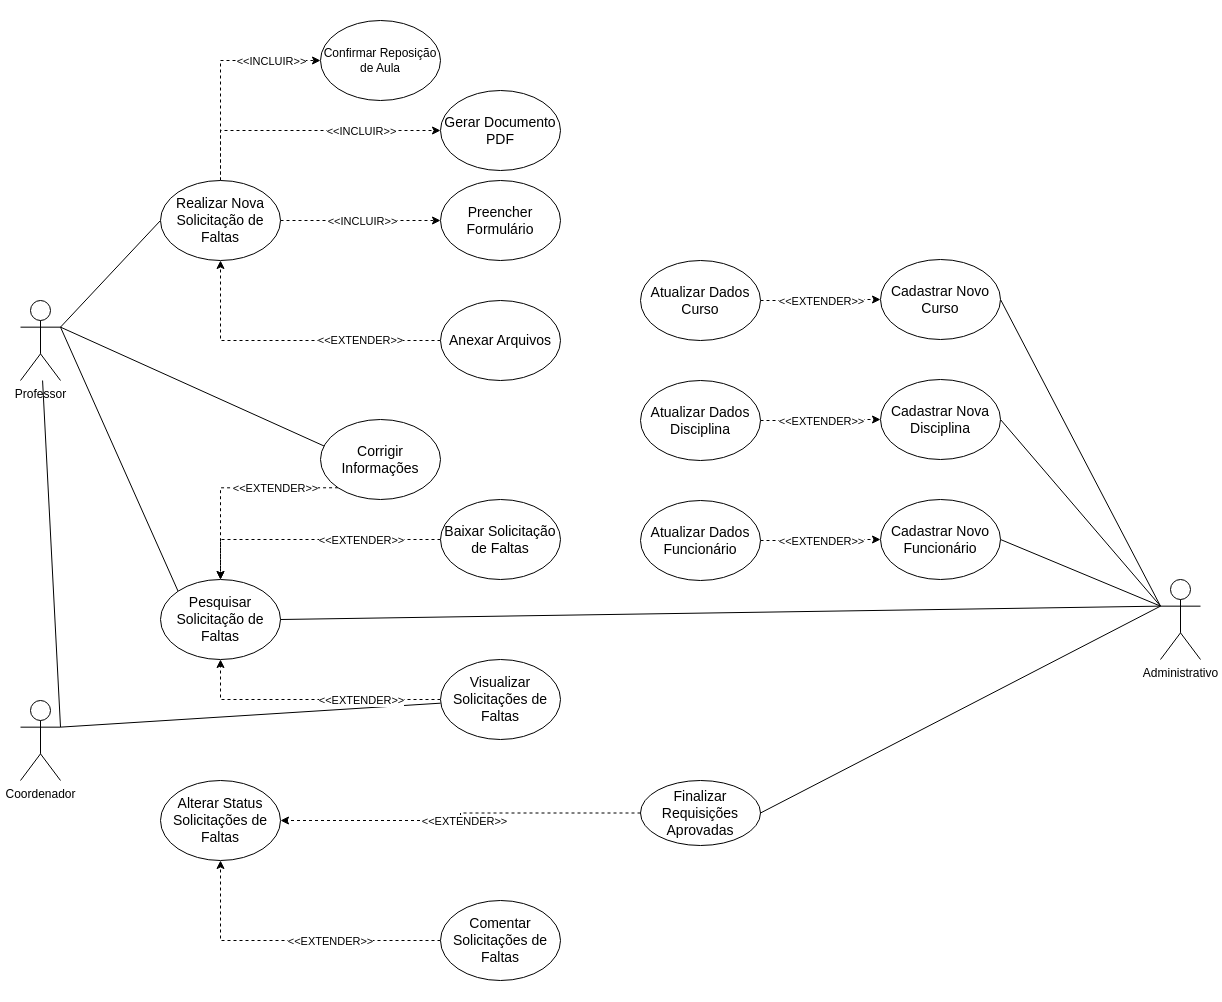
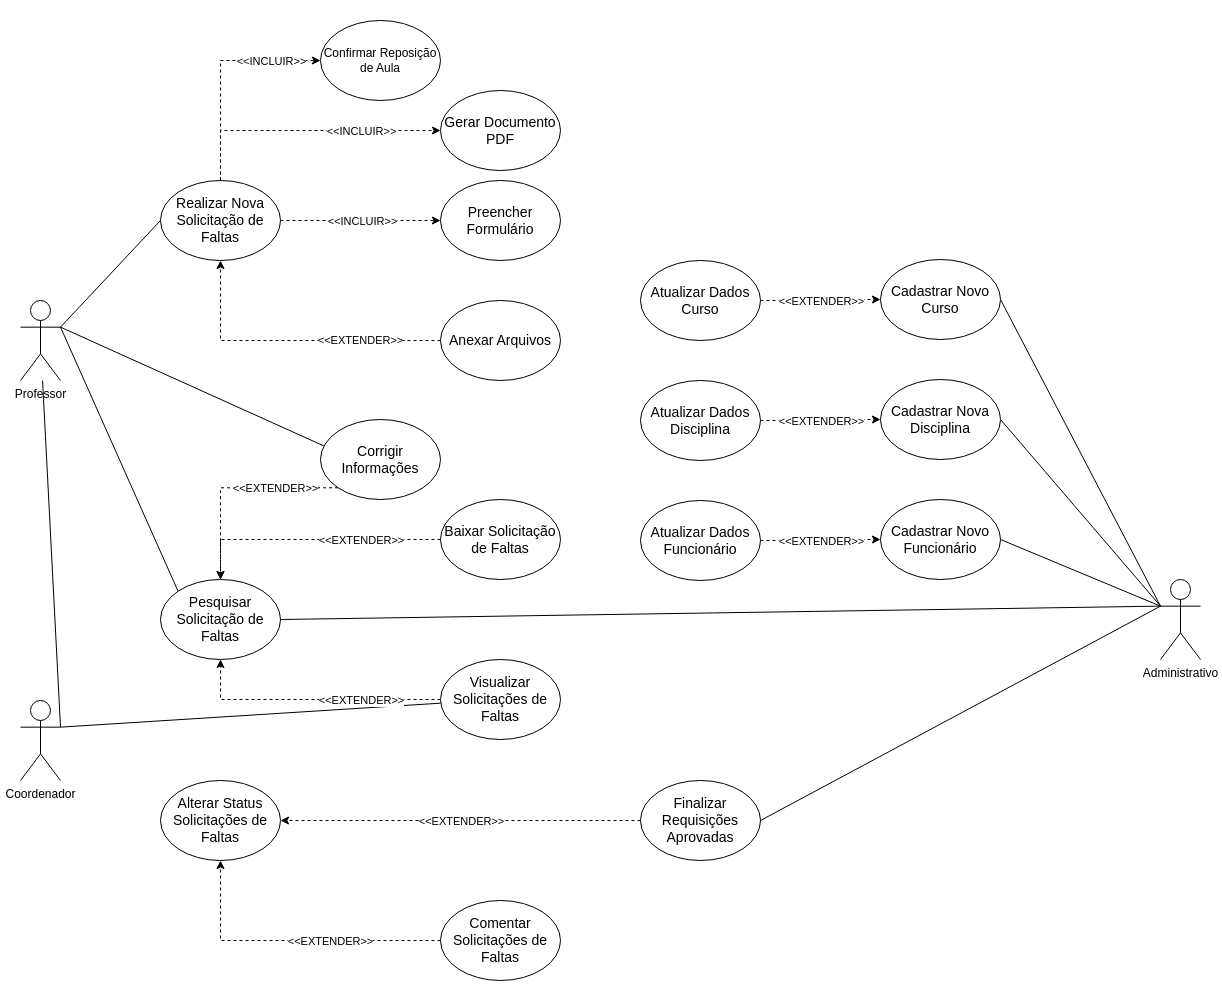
- <mxCell id="44" value="&lt;span style=&quot;font-size: 14px;&quot;&gt;Finalizar Requisições Aprovadas&lt;/span&gt;" style="ellipse;whiteSpace=wrap;html=1;" vertex="1" parent="1"><mxGeometry x="640" y="780" width="120" height="65" as="geometry" /></mxCell>
+ <mxCell id="44" value="&lt;span style=&quot;font-size: 14px;&quot;&gt;Finalizar Requisições Aprovadas&lt;/span&gt;" style="ellipse;whiteSpace=wrap;html=1;" vertex="1" parent="1"><mxGeometry x="640" y="780" width="120" height="80" as="geometry" /></mxCell>
